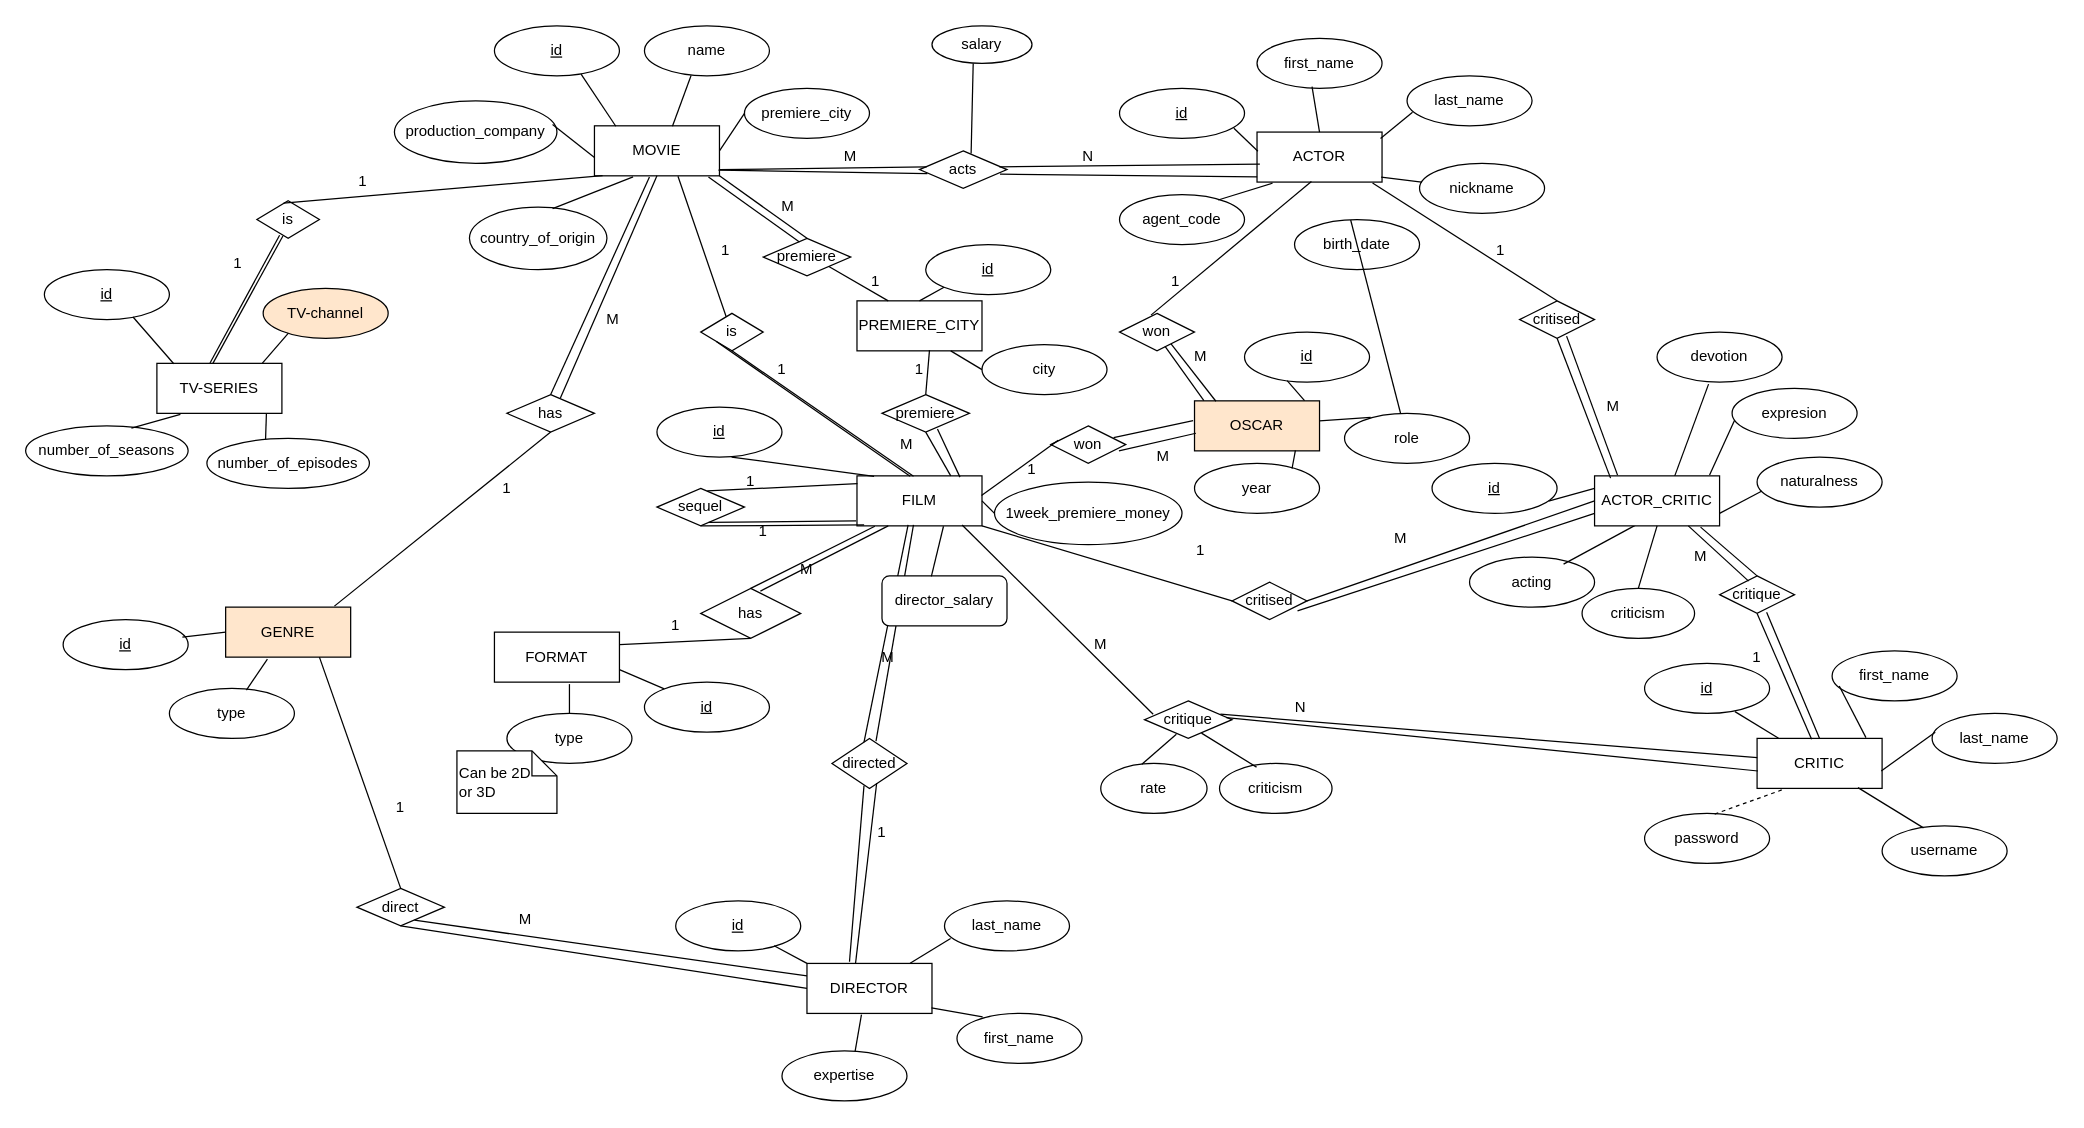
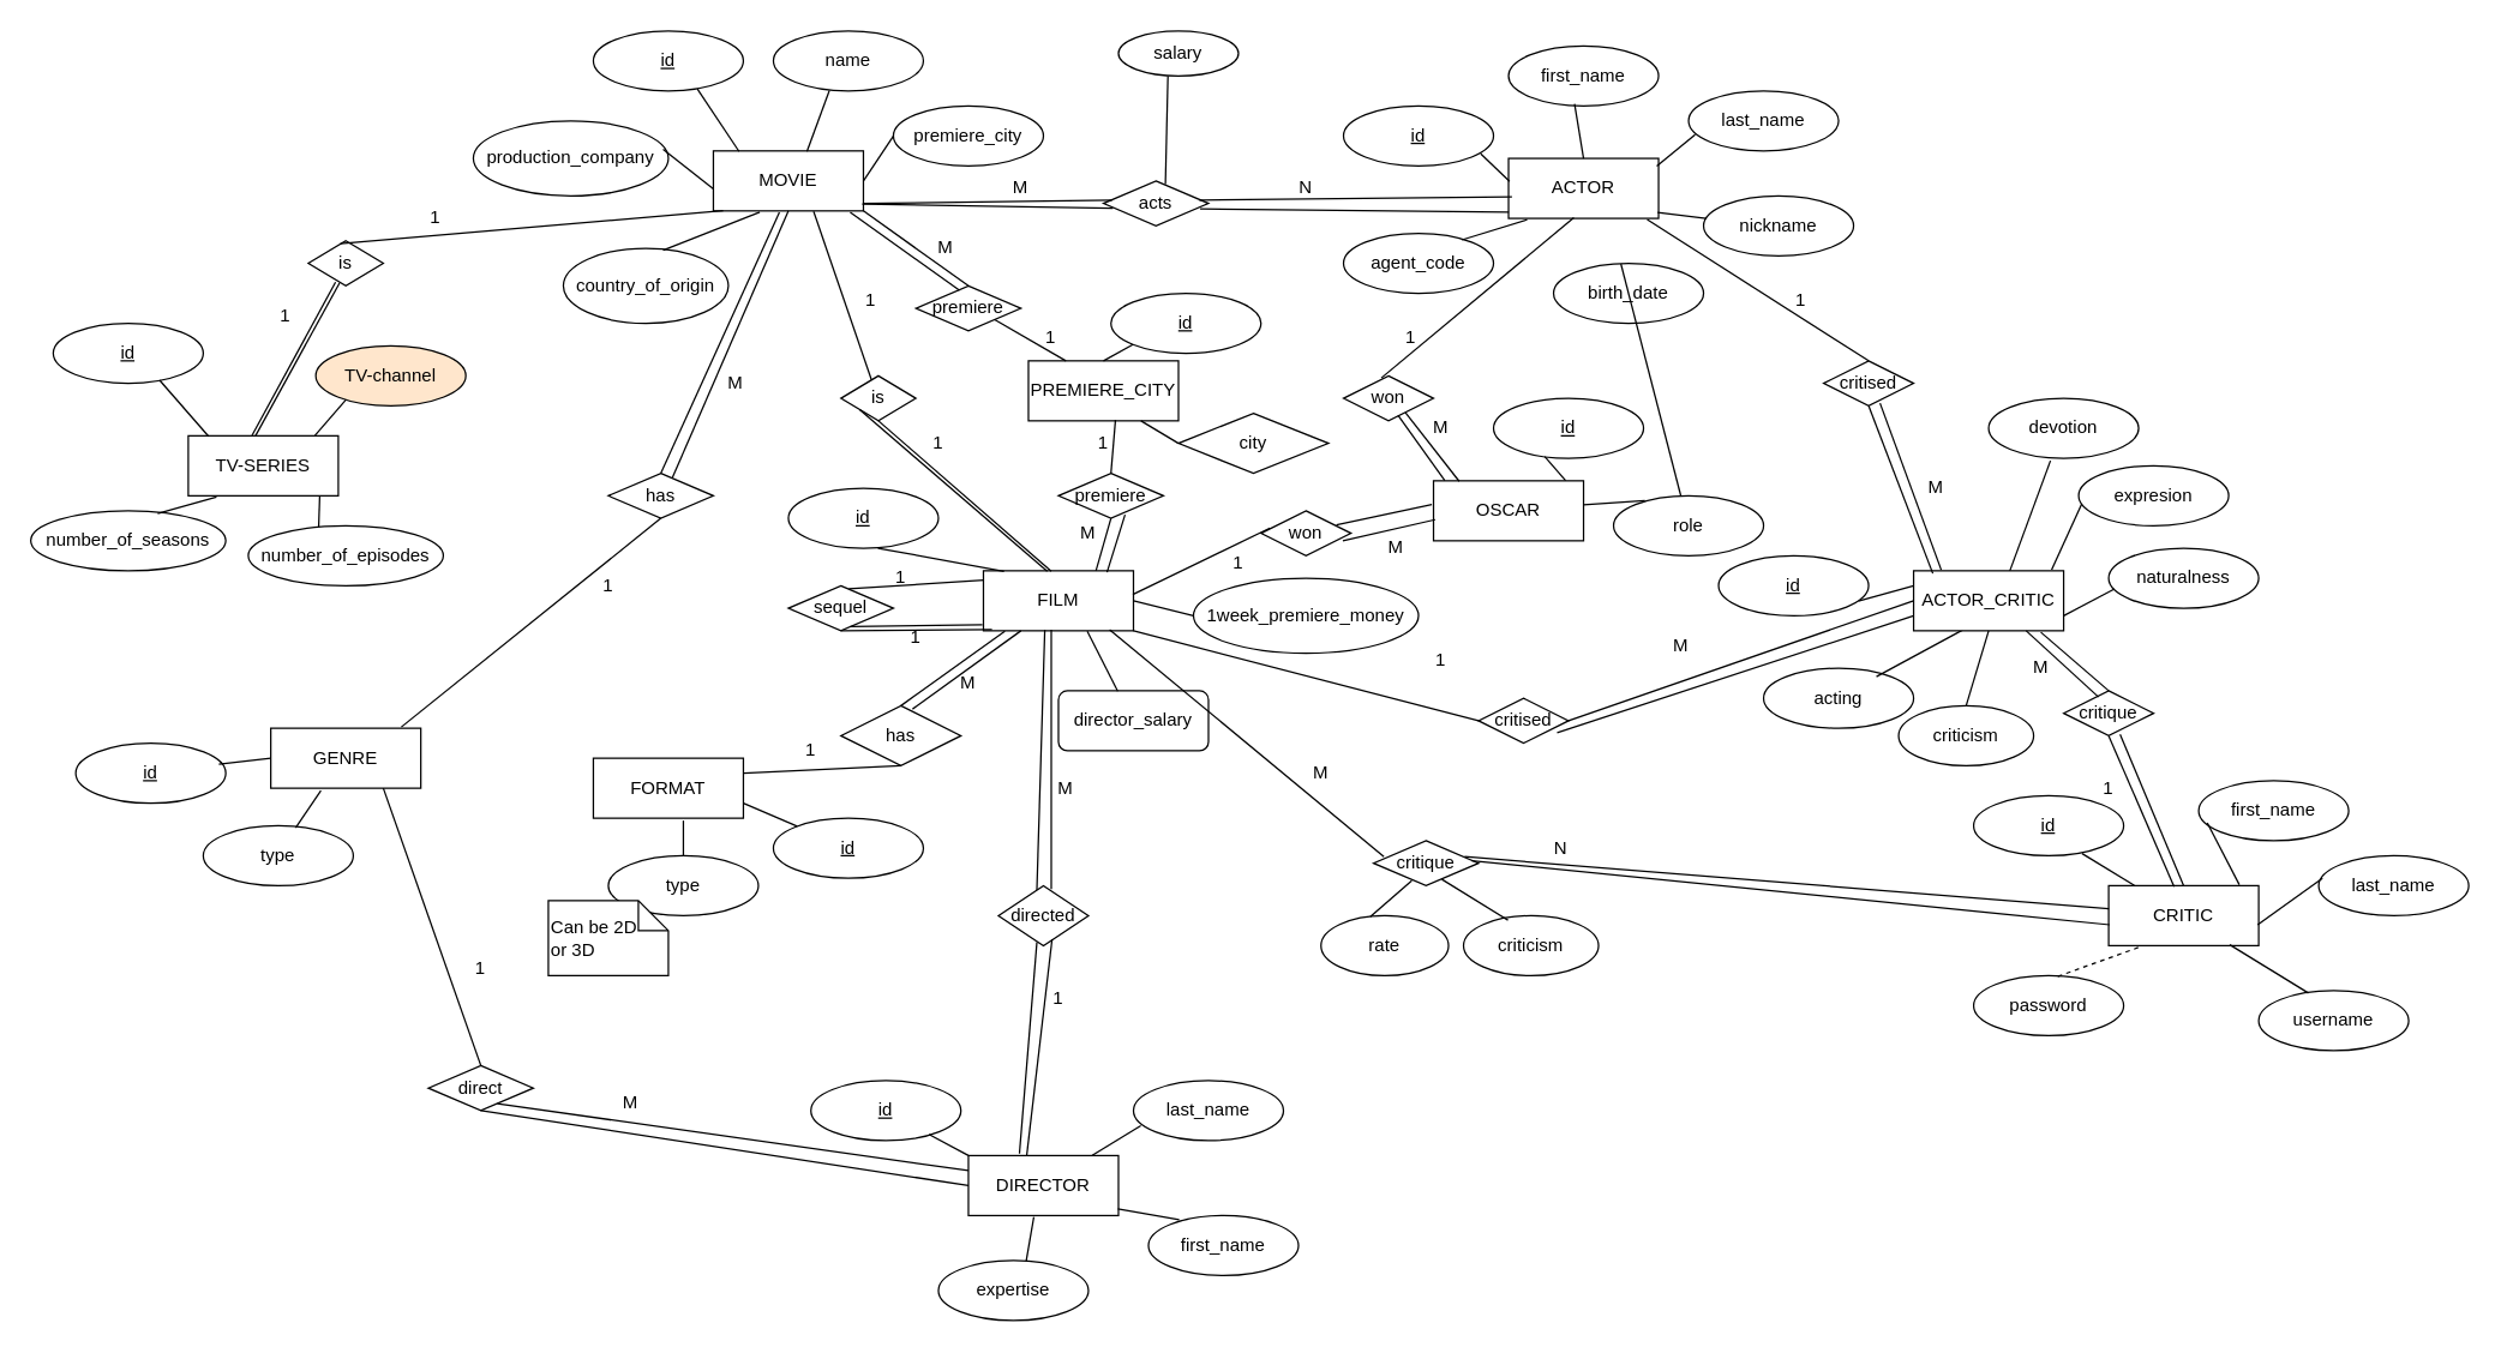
- <mxCell id="188" value="city" style="ellipse;whiteSpace=wrap;html=1;align=center;" vertex="1" parent="1"><mxGeometry x="785" y="275" width="100" height="40" as="geometry" /></mxCell>
+ <mxCell id="188" value="city" style="rhombus;whiteSpace=wrap;html=1;align=center;" vertex="1" parent="1"><mxGeometry x="785" y="275" width="100" height="40" as="geometry" /></mxCell>
- <mxCell id="61" value="OSCAR" style="whiteSpace=wrap;html=1;align=center;fillColor=#ffe6cc;" vertex="1" parent="1"><mxGeometry x="955" y="320" width="100" height="40" as="geometry" /></mxCell>
+ <mxCell id="61" value="OSCAR" style="whiteSpace=wrap;html=1;align=center;" vertex="1" parent="1"><mxGeometry x="955" y="320" width="100" height="40" as="geometry" /></mxCell>
- <mxCell id="67" value="" style="endArrow=none;html=1;rounded=0;exitX=0.807;exitY=0.988;exitDx=0;exitDy=0;exitPerimeter=0;entryX=0.78;entryY=0.103;entryDx=0;entryDy=0;entryPerimeter=0;" edge="1" parent="1" source="61" target="64"><mxGeometry relative="1" as="geometry"><mxPoint x="1185" y="430" as="sourcePoint" /><mxPoint x="1189" y="459" as="targetPoint" /></mxGeometry></mxCell>
- <mxCell id="64" value="year" style="ellipse;whiteSpace=wrap;html=1;align=center;" vertex="1" parent="1"><mxGeometry x="955" y="370" width="100" height="40" as="geometry" /></mxCell>
- <mxCell id="35" value="FILM" style="whiteSpace=wrap;html=1;align=center;" vertex="1" parent="1"><mxGeometry x="685" y="380" width="100" height="40" as="geometry" /></mxCell>
+ <mxCell id="35" value="FILM" style="whiteSpace=wrap;html=1;align=center;" vertex="1" parent="1"><mxGeometry x="655" y="380" width="100" height="40" as="geometry" /></mxCell>
- <mxCell id="169" value="GENRE" style="whiteSpace=wrap;html=1;align=center;fillColor=#ffe6cc;" vertex="1" parent="1"><mxGeometry x="180" y="485" width="100" height="40" as="geometry" /></mxCell>
+ <mxCell id="169" value="GENRE" style="whiteSpace=wrap;html=1;align=center;" vertex="1" parent="1"><mxGeometry x="180" y="485" width="100" height="40" as="geometry" /></mxCell>
